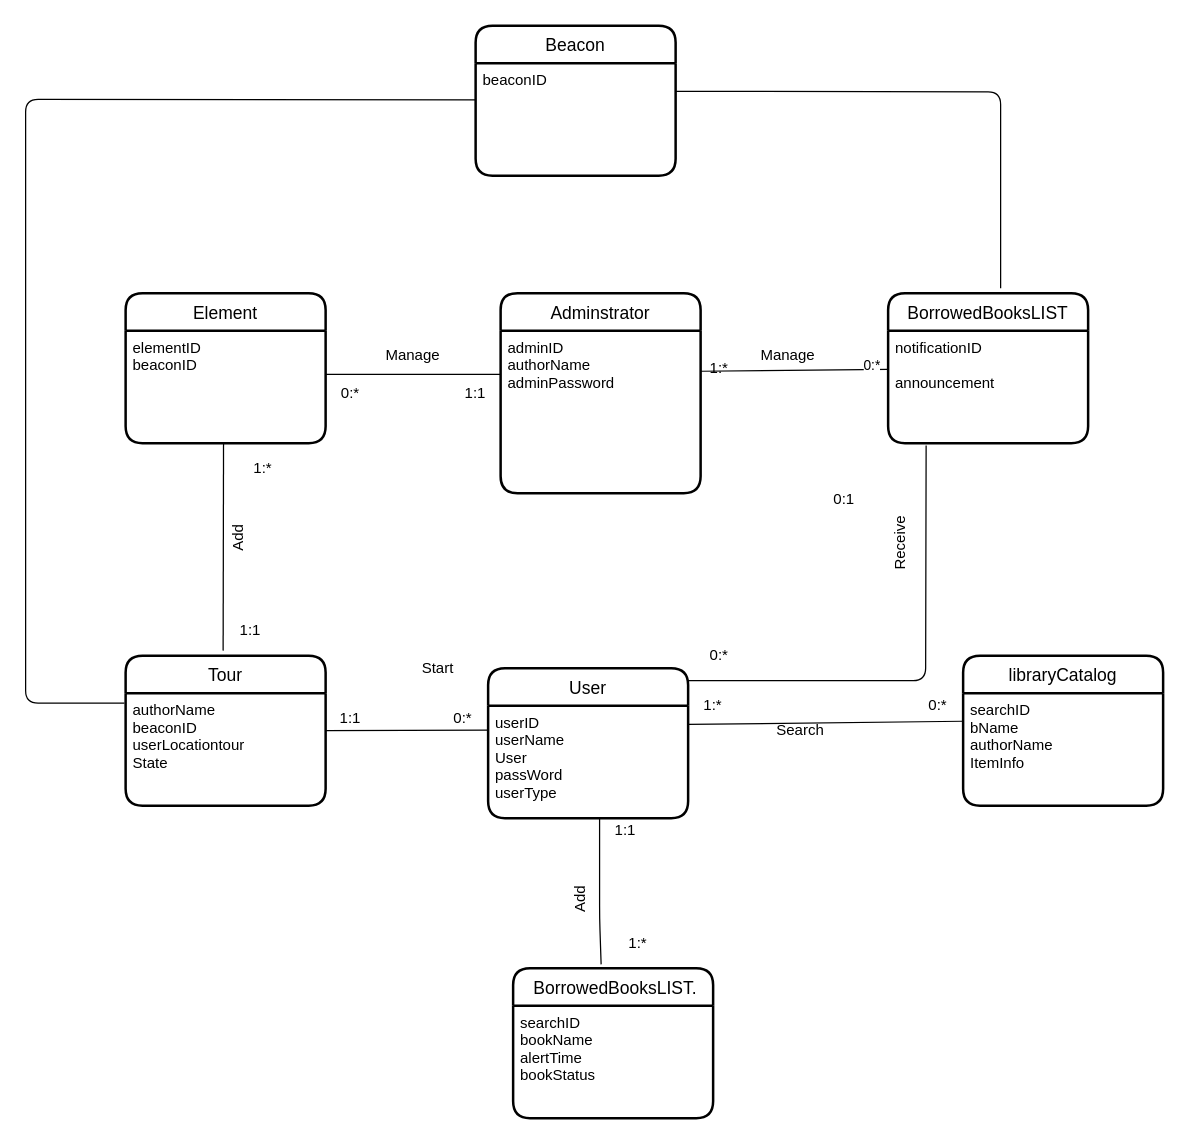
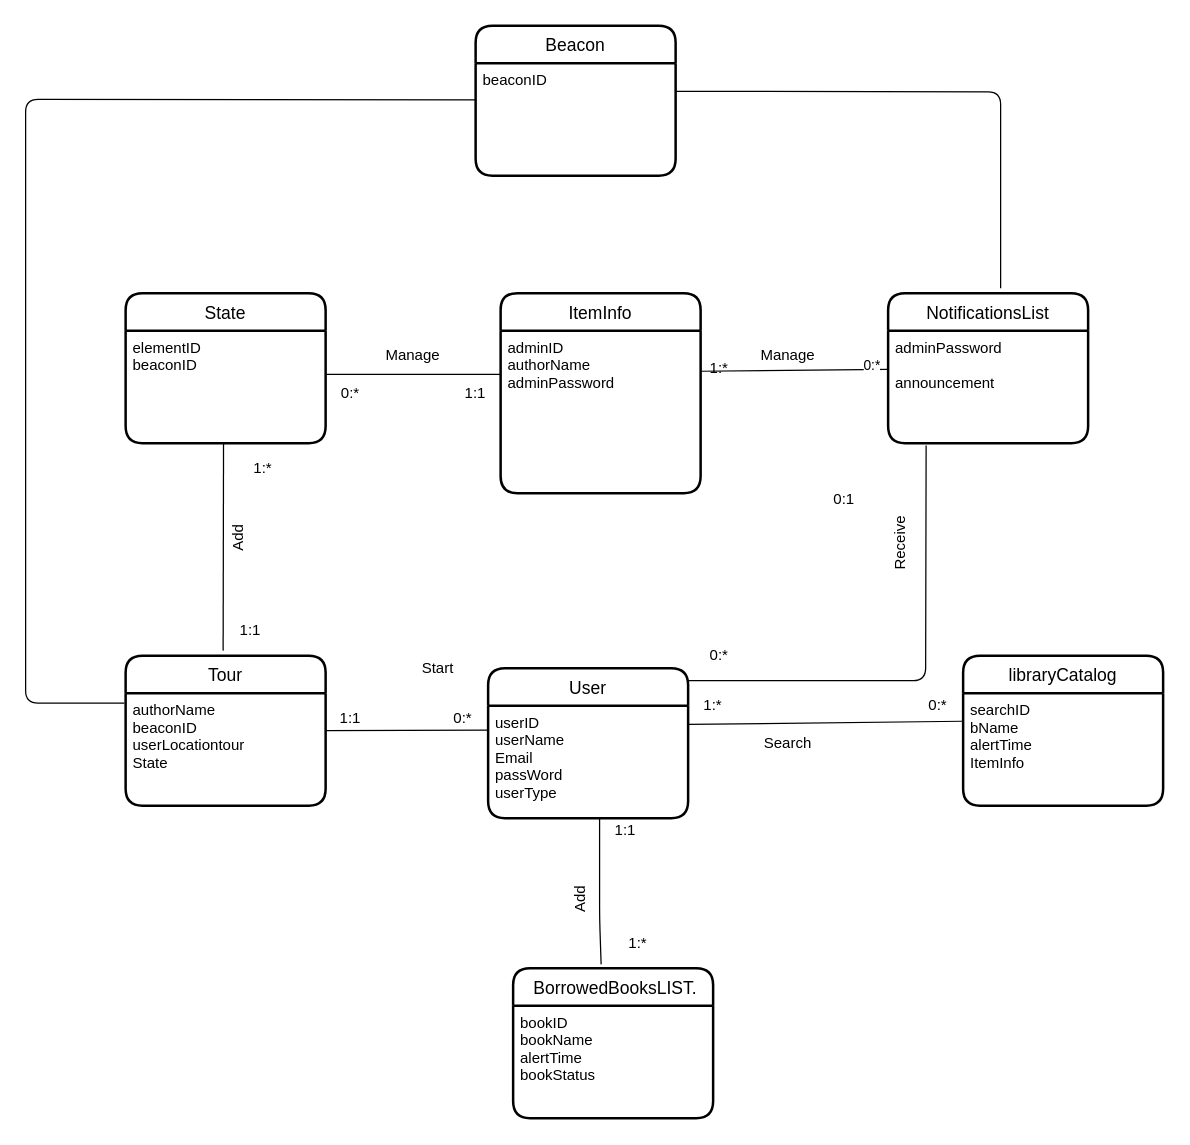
- <mxCell id="8" value="Element" style="swimlane;childLayout=stackLayout;horizontal=1;startSize=30;horizontalStack=0;rounded=1;fontSize=14;fontStyle=0;strokeWidth=2;resizeParent=0;resizeLast=1;shadow=0;dashed=0;align=center;" parent="1" vertex="1"><mxGeometry x="100" y="234" width="160" height="120" as="geometry" /></mxCell>
+ <mxCell id="8" value="State" style="swimlane;childLayout=stackLayout;horizontal=1;startSize=30;horizontalStack=0;rounded=1;fontSize=14;fontStyle=0;strokeWidth=2;resizeParent=0;resizeLast=1;shadow=0;dashed=0;align=center;" parent="1" vertex="1"><mxGeometry x="100" y="234" width="160" height="120" as="geometry" /></mxCell>
- <mxCell id="4" value="Adminstrator" style="swimlane;childLayout=stackLayout;horizontal=1;startSize=30;horizontalStack=0;rounded=1;fontSize=14;fontStyle=0;strokeWidth=2;resizeParent=0;resizeLast=1;shadow=0;dashed=0;align=center;" parent="1" vertex="1"><mxGeometry x="400" y="234" width="160" height="160" as="geometry" /></mxCell>
+ <mxCell id="4" value="ItemInfo" style="swimlane;childLayout=stackLayout;horizontal=1;startSize=30;horizontalStack=0;rounded=1;fontSize=14;fontStyle=0;strokeWidth=2;resizeParent=0;resizeLast=1;shadow=0;dashed=0;align=center;" parent="1" vertex="1"><mxGeometry x="400" y="234" width="160" height="160" as="geometry" /></mxCell>
- <mxCell id="10" value="BorrowedBooksLIST" style="swimlane;childLayout=stackLayout;horizontal=1;startSize=30;horizontalStack=0;rounded=1;fontSize=14;fontStyle=0;strokeWidth=2;resizeParent=0;resizeLast=1;shadow=0;dashed=0;align=center;" parent="1" vertex="1"><mxGeometry x="710" y="234" width="160" height="120" as="geometry" /></mxCell>
+ <mxCell id="10" value="NotificationsList" style="swimlane;childLayout=stackLayout;horizontal=1;startSize=30;horizontalStack=0;rounded=1;fontSize=14;fontStyle=0;strokeWidth=2;resizeParent=0;resizeLast=1;shadow=0;dashed=0;align=center;" parent="1" vertex="1"><mxGeometry x="710" y="234" width="160" height="120" as="geometry" /></mxCell>
- <mxCell id="11" value="notificationID&#10;&#10;announcement&#10;" style="align=left;strokeColor=none;fillColor=none;spacingLeft=4;fontSize=12;verticalAlign=top;resizable=0;rotatable=0;part=1;" parent="10" vertex="1"><mxGeometry y="30" width="160" height="90" as="geometry" /></mxCell>
+ <mxCell id="11" value="adminPassword&#10;&#10;announcement&#10;" style="align=left;strokeColor=none;fillColor=none;spacingLeft=4;fontSize=12;verticalAlign=top;resizable=0;rotatable=0;part=1;" parent="10" vertex="1"><mxGeometry y="30" width="160" height="90" as="geometry" /></mxCell>
- <mxCell id="15" value="searchID&#10;bName&#10;authorName&#10;ItemInfo" style="align=left;strokeColor=none;fillColor=none;spacingLeft=4;fontSize=12;verticalAlign=top;resizable=0;rotatable=0;part=1;" parent="14" vertex="1"><mxGeometry y="30" width="160" height="90" as="geometry" /></mxCell>
+ <mxCell id="15" value="searchID&#10;bName&#10;alertTime&#10;ItemInfo" style="align=left;strokeColor=none;fillColor=none;spacingLeft=4;fontSize=12;verticalAlign=top;resizable=0;rotatable=0;part=1;" parent="14" vertex="1"><mxGeometry y="30" width="160" height="90" as="geometry" /></mxCell>
- <mxCell id="3" value="userID&#10;userName&#10;User&#10;passWord&#10;userType" style="align=left;strokeColor=none;fillColor=none;spacingLeft=4;fontSize=12;verticalAlign=top;resizable=0;rotatable=0;part=1;" parent="2" vertex="1"><mxGeometry y="30" width="160" height="90" as="geometry" /></mxCell>
+ <mxCell id="3" value="userID&#10;userName&#10;Email&#10;passWord&#10;userType" style="align=left;strokeColor=none;fillColor=none;spacingLeft=4;fontSize=12;verticalAlign=top;resizable=0;rotatable=0;part=1;" parent="2" vertex="1"><mxGeometry y="30" width="160" height="90" as="geometry" /></mxCell>
- <mxCell id="41" value="Search" style="text;html=1;strokeColor=none;fillColor=none;align=center;verticalAlign=middle;whiteSpace=wrap;rounded=0;" vertex="1" parent="1"><mxGeometry x="620" y="574" width="40" height="20" as="geometry" /></mxCell>
+ <mxCell id="41" value="Search" style="text;html=1;strokeColor=none;fillColor=none;align=center;verticalAlign=middle;whiteSpace=wrap;rounded=0;" vertex="1" parent="1"><mxGeometry x="610" y="584" width="40" height="20" as="geometry" /></mxCell>
- <mxCell id="13" value="searchID&#10;bookName&#10;alertTime&#10;bookStatus&#10;" style="align=left;strokeColor=none;fillColor=none;spacingLeft=4;fontSize=12;verticalAlign=top;resizable=0;rotatable=0;part=1;" parent="12" vertex="1"><mxGeometry y="30" width="160" height="90" as="geometry" /></mxCell>
+ <mxCell id="13" value="bookID&#10;bookName&#10;alertTime&#10;bookStatus&#10;" style="align=left;strokeColor=none;fillColor=none;spacingLeft=4;fontSize=12;verticalAlign=top;resizable=0;rotatable=0;part=1;" parent="12" vertex="1"><mxGeometry y="30" width="160" height="90" as="geometry" /></mxCell>
